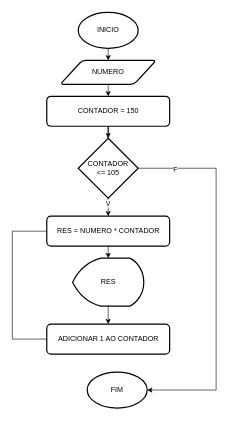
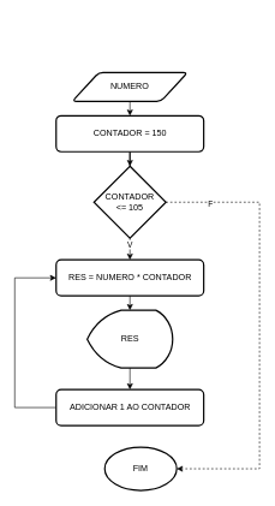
- <mxCell id="3" value="&lt;font style=&quot;vertical-align: inherit;&quot;&gt;&lt;font style=&quot;vertical-align: inherit;&quot;&gt;INICIO&lt;/font&gt;&lt;/font&gt;" style="strokeWidth=2;html=1;shape=mxgraph.flowchart.start_1;whiteSpace=wrap;" vertex="1" parent="1"><mxGeometry x="130" y="20" width="100" height="60" as="geometry" /></mxCell>
- <mxCell id="2" style="edgeStyle=orthogonalEdgeStyle;rounded=0;orthogonalLoop=1;jettySize=auto;html=1;exitX=0.5;exitY=1;exitDx=0;exitDy=0;exitPerimeter=0;entryX=0.5;entryY=0;entryDx=0;entryDy=0;" edge="1" parent="1" source="3" target="6"><mxGeometry relative="1" as="geometry" /></mxCell>
- <mxCell id="17" style="edgeStyle=orthogonalEdgeStyle;rounded=0;orthogonalLoop=1;jettySize=auto;html=1;exitX=0;exitY=0.5;exitDx=0;exitDy=0;entryX=0;entryY=0.5;entryDx=0;entryDy=0;endArrow=none;" edge="1" parent="1" source="18" target="14"><mxGeometry relative="1" as="geometry"><Array as="points"><mxPoint x="20" y="565" /><mxPoint x="20" y="385" /></Array></mxGeometry></mxCell>
+ <mxCell id="17" style="edgeStyle=orthogonalEdgeStyle;rounded=0;orthogonalLoop=1;jettySize=auto;html=1;exitX=0;exitY=0.5;exitDx=0;exitDy=0;entryX=0;entryY=0.5;entryDx=0;entryDy=0;" edge="1" parent="1" source="18" target="14"><mxGeometry relative="1" as="geometry"><Array as="points"><mxPoint x="20" y="565" /><mxPoint x="20" y="385" /></Array></mxGeometry></mxCell>
- <mxCell id="12" style="edgeStyle=orthogonalEdgeStyle;rounded=0;orthogonalLoop=1;jettySize=auto;html=1;exitX=1;exitY=0.5;exitDx=0;exitDy=0;exitPerimeter=0;entryX=1;entryY=0.5;entryDx=0;entryDy=0;entryPerimeter=0;" edge="1" parent="1" source="11" target="4"><mxGeometry relative="1" as="geometry"><Array as="points"><mxPoint x="360" y="280" /><mxPoint x="360" y="650" /></Array></mxGeometry></mxCell>
+ <mxCell id="12" style="edgeStyle=orthogonalEdgeStyle;rounded=0;orthogonalLoop=1;jettySize=auto;html=1;exitX=1;exitY=0.5;exitDx=0;exitDy=0;exitPerimeter=0;entryX=1;entryY=0.5;entryDx=0;entryDy=0;entryPerimeter=0;dashed=1;" edge="1" parent="1" source="11" target="4"><mxGeometry relative="1" as="geometry"><Array as="points"><mxPoint x="360" y="280" /><mxPoint x="360" y="650" /></Array></mxGeometry></mxCell>
